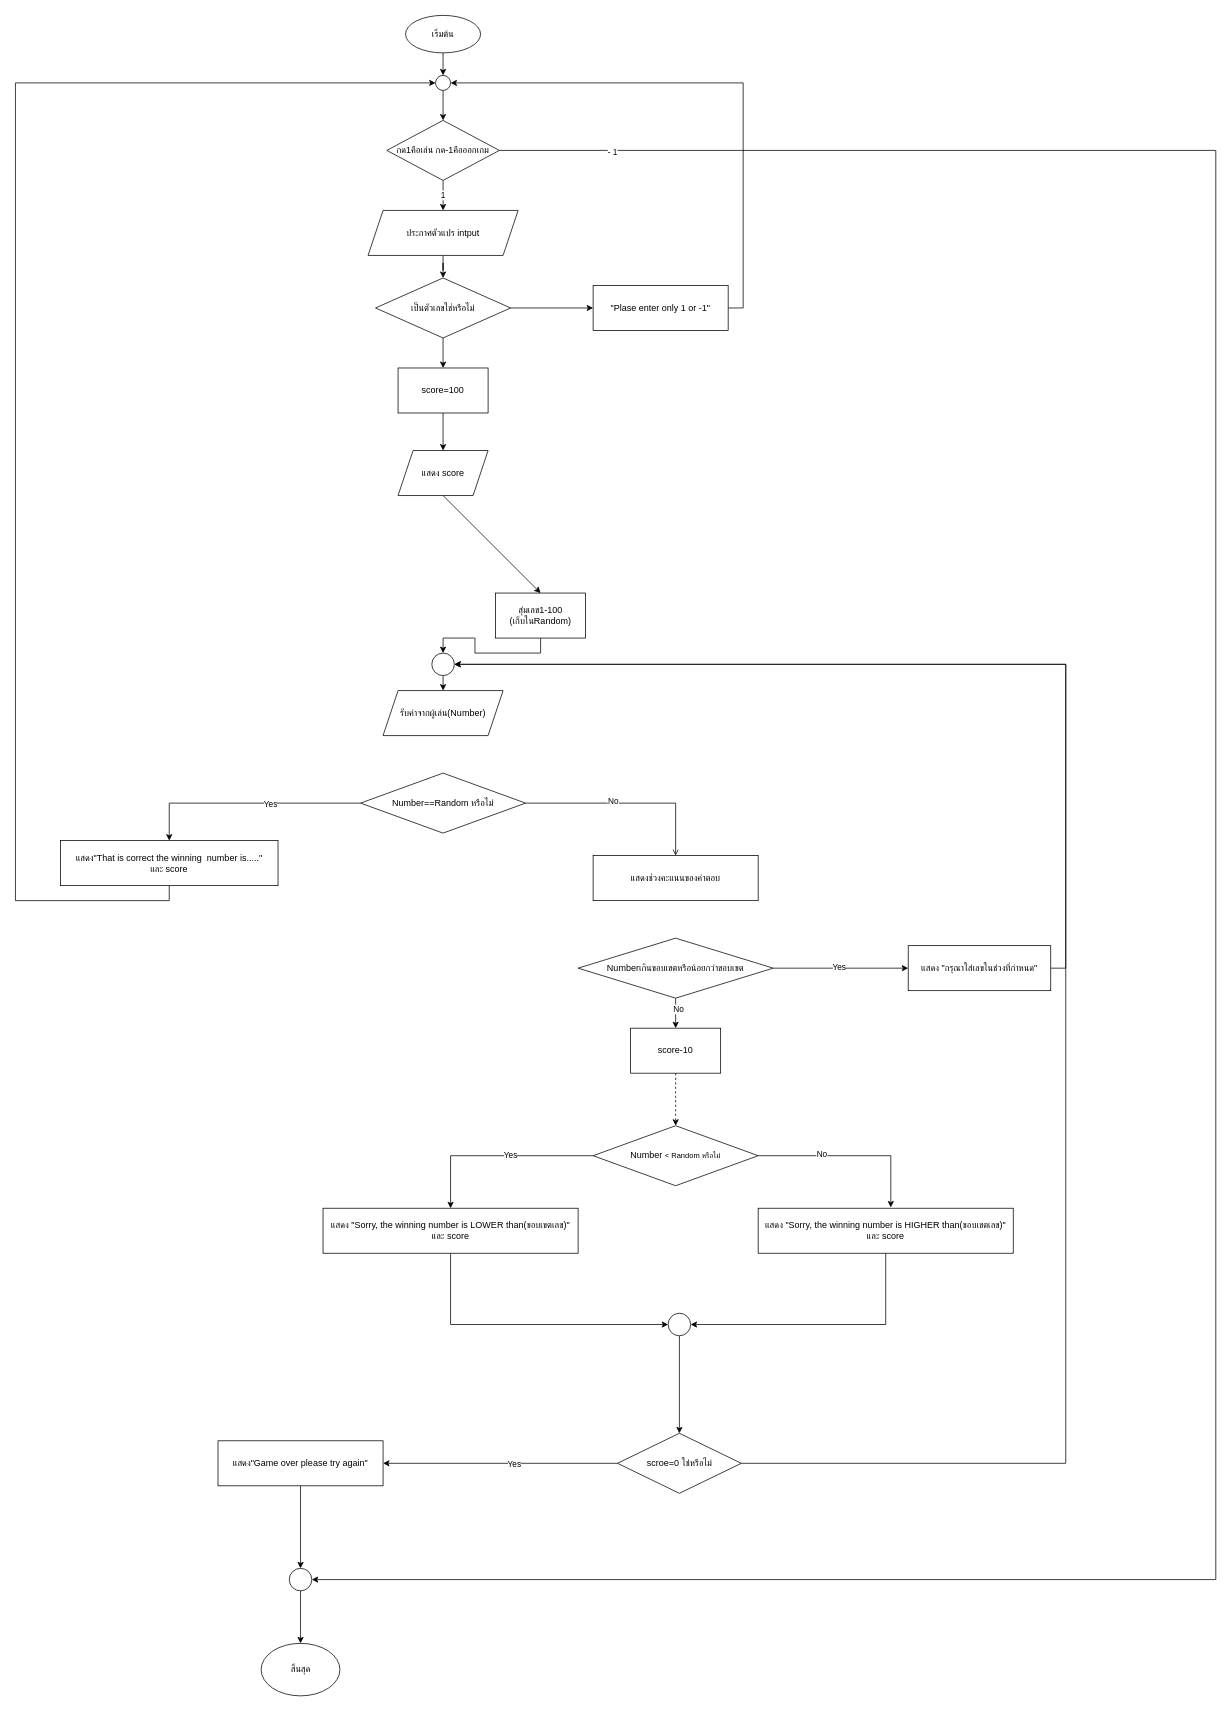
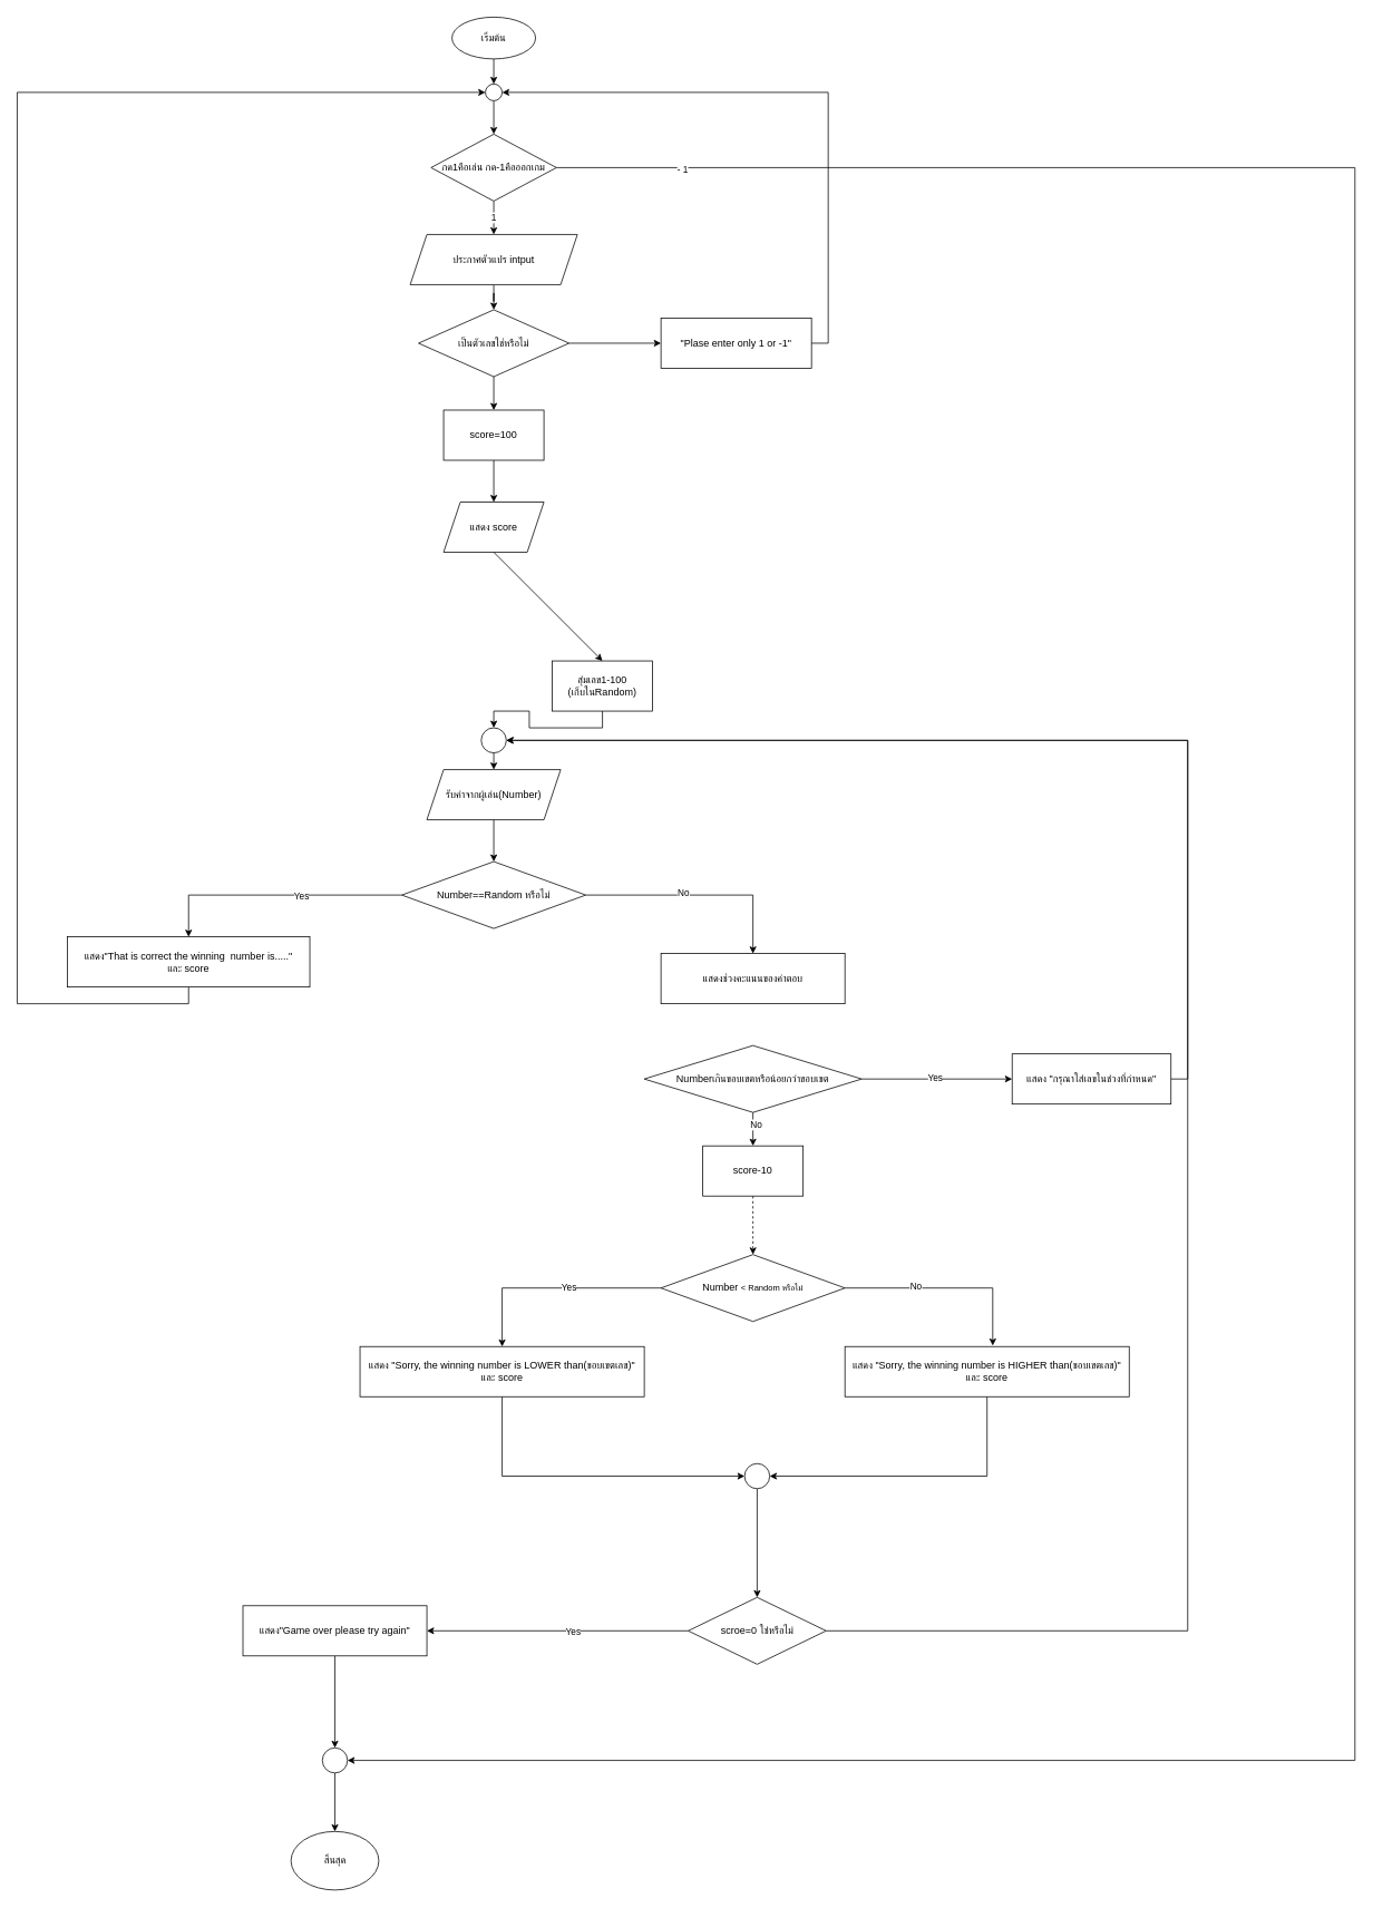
+ <mxCell id="12" style="edgeStyle=orthogonalEdgeStyle;rounded=0;orthogonalLoop=1;jettySize=auto;html=1;exitX=0.5;exitY=1;exitDx=0;exitDy=0;entryX=0.5;entryY=0;entryDx=0;entryDy=0;" edge="1" parent="1" source="13" target="18"><mxGeometry relative="1" as="geometry" /></mxCell>
- <mxCell id="16" style="edgeStyle=orthogonalEdgeStyle;rounded=0;orthogonalLoop=1;jettySize=auto;html=1;exitX=1;exitY=0.5;exitDx=0;exitDy=0;entryX=0.5;entryY=0;entryDx=0;entryDy=0;endArrow=open;" edge="1" parent="1" source="18" target="54"><mxGeometry relative="1" as="geometry" /></mxCell>
+ <mxCell id="16" style="edgeStyle=orthogonalEdgeStyle;rounded=0;orthogonalLoop=1;jettySize=auto;html=1;exitX=1;exitY=0.5;exitDx=0;exitDy=0;entryX=0.5;entryY=0;entryDx=0;entryDy=0;" edge="1" parent="1" source="18" target="54"><mxGeometry relative="1" as="geometry" /></mxCell>
